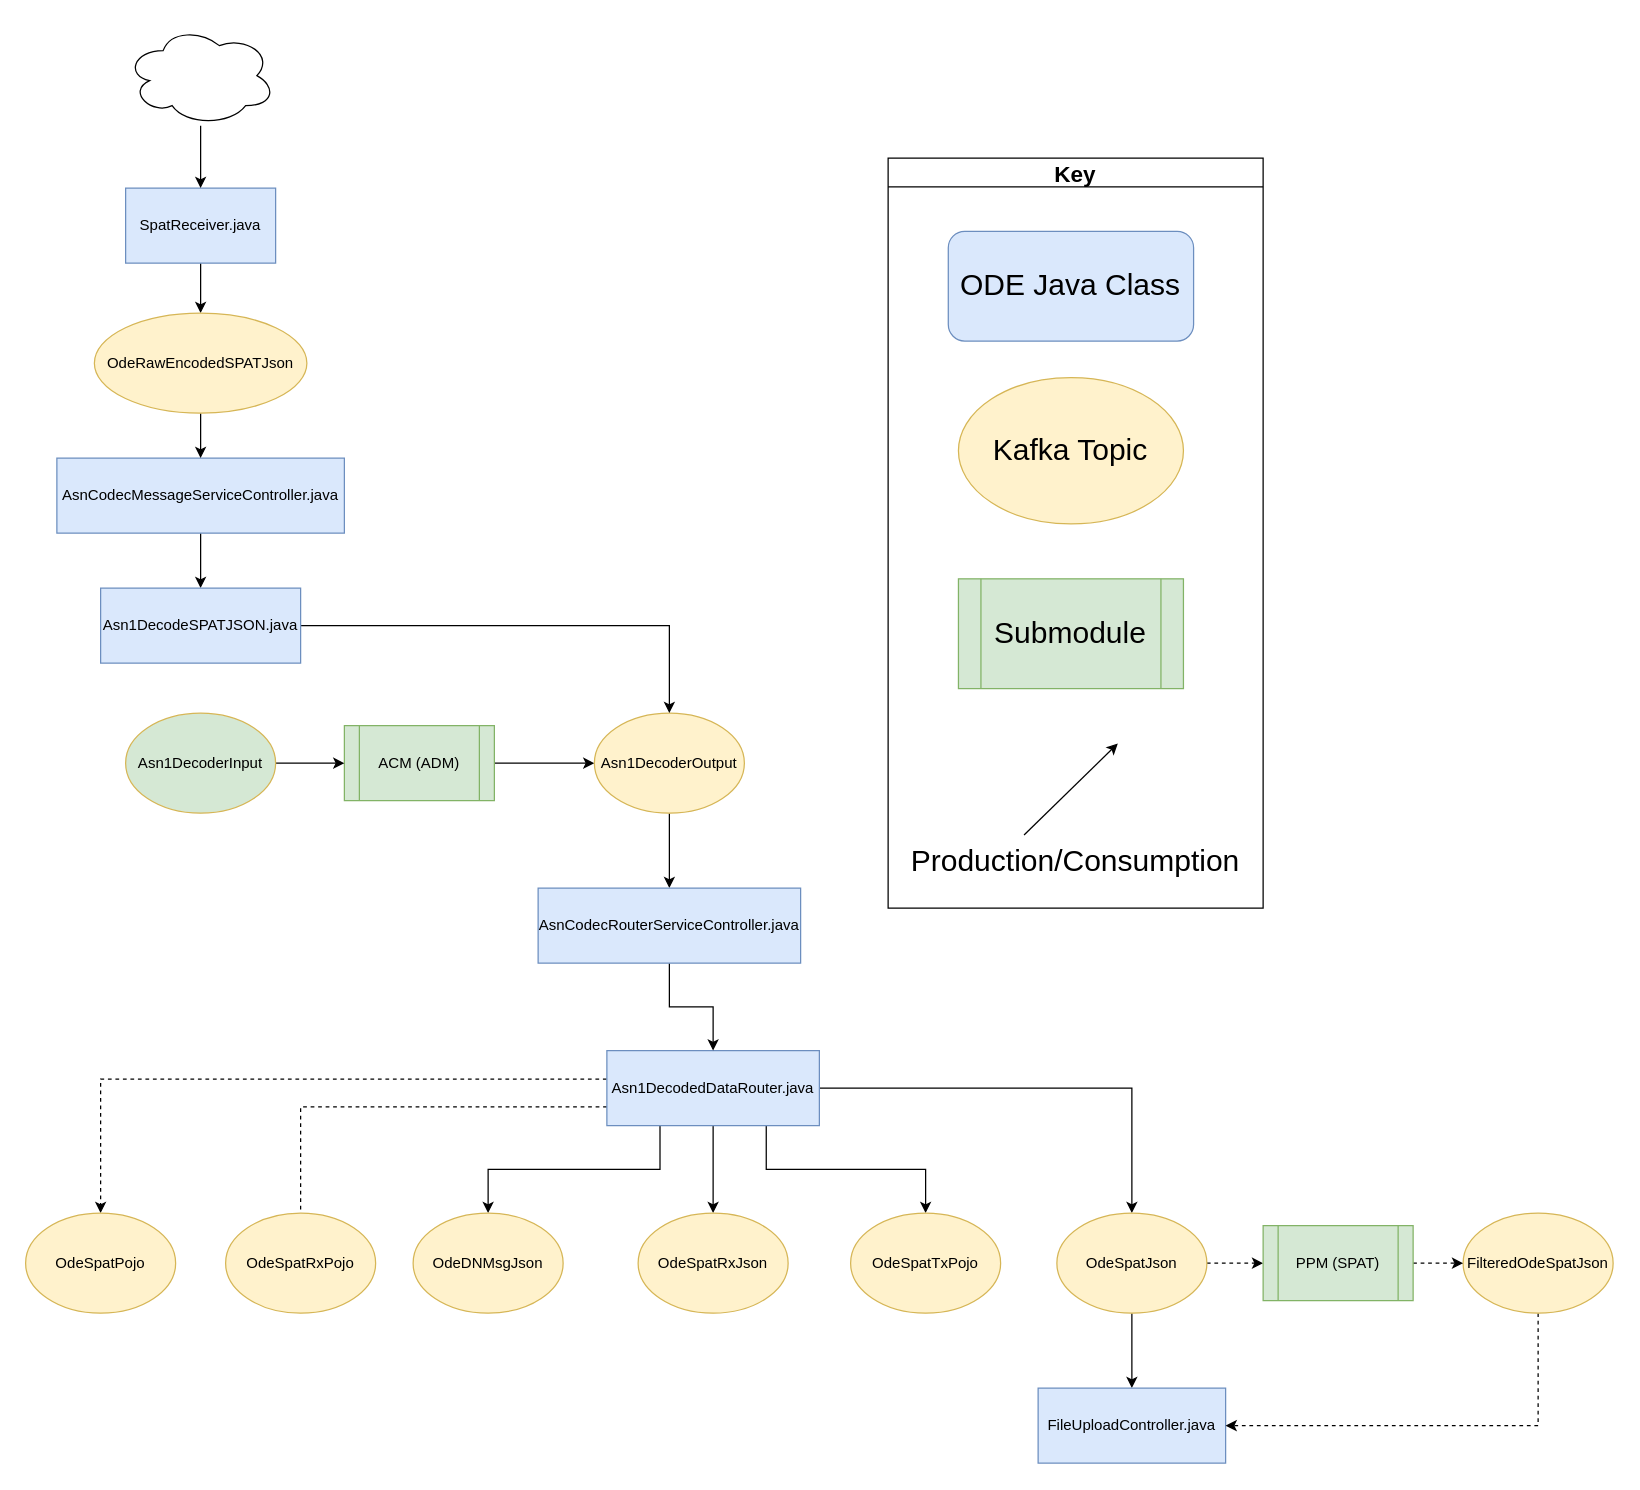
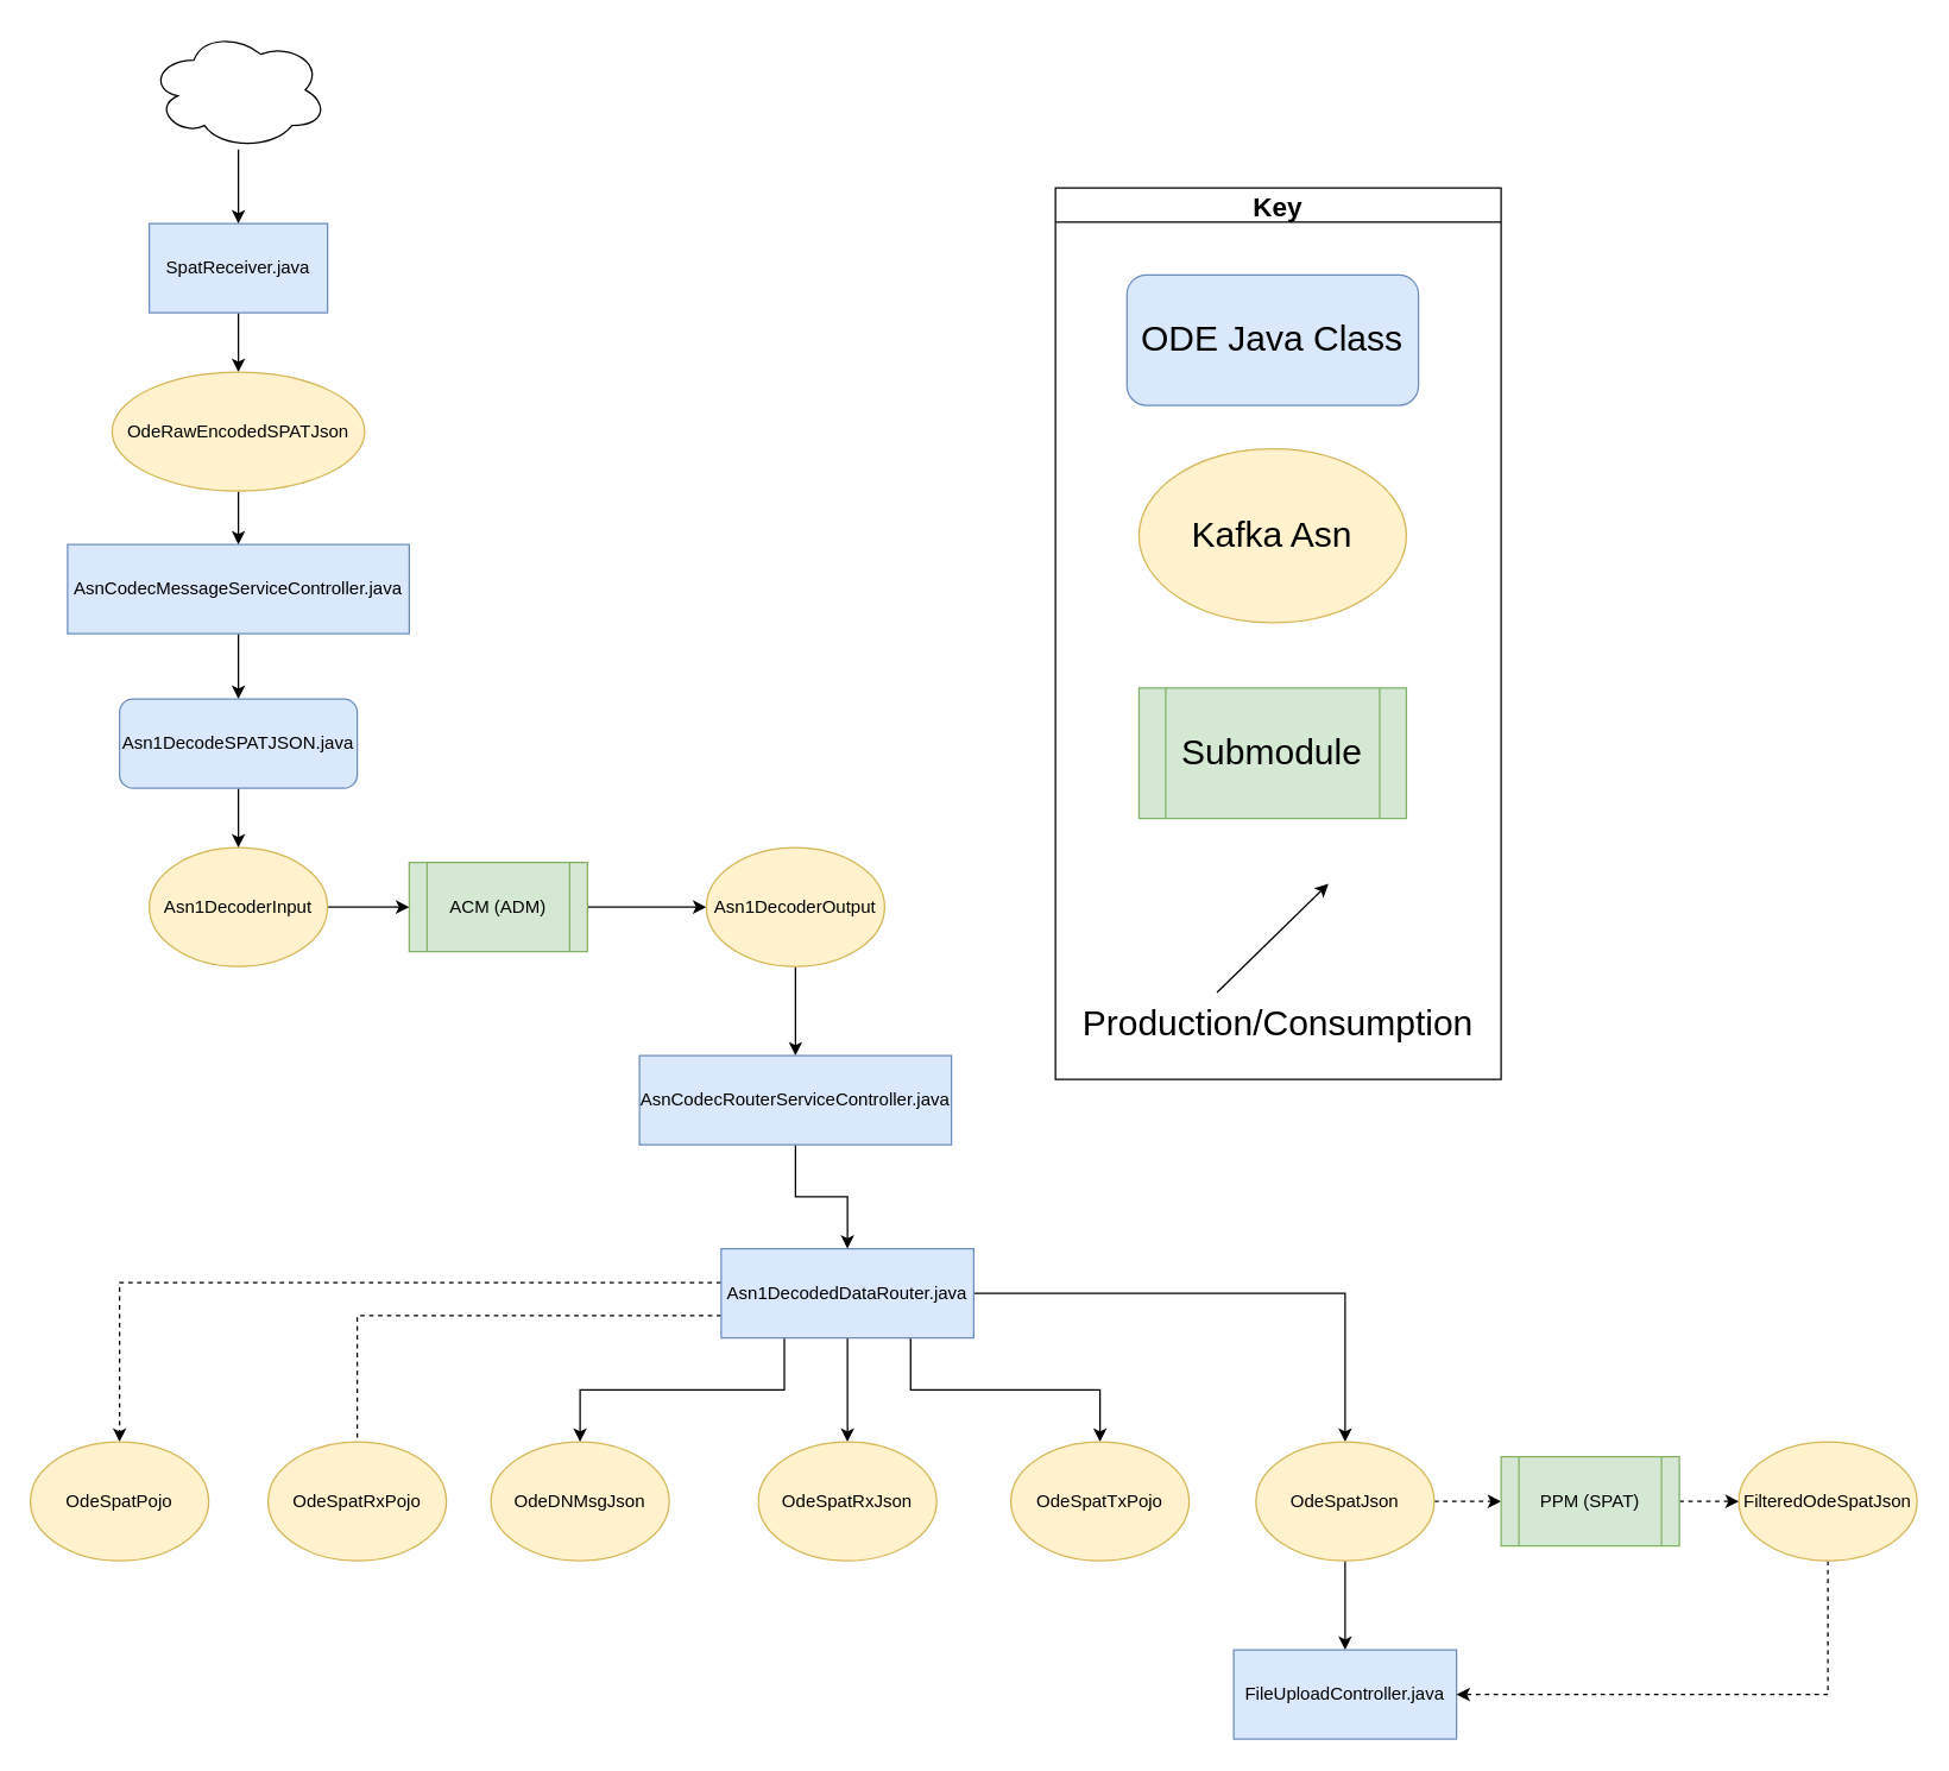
- <mxCell id="32" value="&lt;font style=&quot;font-size: 24px&quot;&gt;Kafka Topic&lt;/font&gt;" style="ellipse;whiteSpace=wrap;html=1;fillColor=#fff2cc;strokeColor=#d6b656;labelBackgroundColor=none;" parent="29" vertex="1"><mxGeometry x="56.25" y="175.61" width="180" height="117.073" as="geometry" /></mxCell>
+ <mxCell id="32" value="&lt;font style=&quot;font-size: 24px&quot;&gt;Kafka Asn&lt;/font&gt;" style="ellipse;whiteSpace=wrap;html=1;fillColor=#fff2cc;strokeColor=#d6b656;labelBackgroundColor=none;" parent="29" vertex="1"><mxGeometry x="56.25" y="175.61" width="180" height="117.073" as="geometry" /></mxCell>
- <mxCell id="22" value="Asn1DecodeSPATJSON.java" style="rounded=0;whiteSpace=wrap;html=1;fillColor=#dae8fc;strokeColor=#6c8ebf;" parent="1" vertex="1"><mxGeometry x="80" y="470" width="160" height="60" as="geometry" /></mxCell>
+ <mxCell id="22" value="Asn1DecodeSPATJSON.java" style="whiteSpace=wrap;html=1;fillColor=#dae8fc;strokeColor=#6c8ebf;rounded=1;" parent="1" vertex="1"><mxGeometry x="80" y="470" width="160" height="60" as="geometry" /></mxCell>
- <mxCell id="21" style="edgeStyle=orthogonalEdgeStyle;rounded=0;orthogonalLoop=1;jettySize=auto;html=1;" parent="1" source="22" target="16" edge="1"><mxGeometry relative="1" as="geometry" /></mxCell>
+ <mxCell id="21" style="edgeStyle=orthogonalEdgeStyle;rounded=0;orthogonalLoop=1;jettySize=auto;html=1;entryX=0.5;entryY=0;entryDx=0;entryDy=0;" parent="1" source="22" target="14" edge="1"><mxGeometry relative="1" as="geometry" /></mxCell>
- <mxCell id="14" value="Asn1DecoderInput" style="ellipse;whiteSpace=wrap;html=1;fillColor=#d5e8d4;strokeColor=#d6b656;" parent="1" vertex="1"><mxGeometry x="100" y="570" width="120" height="80" as="geometry" /></mxCell>
+ <mxCell id="14" value="Asn1DecoderInput" style="ellipse;whiteSpace=wrap;html=1;fillColor=#fff2cc;strokeColor=#d6b656;" parent="1" vertex="1"><mxGeometry x="100" y="570" width="120" height="80" as="geometry" /></mxCell>
